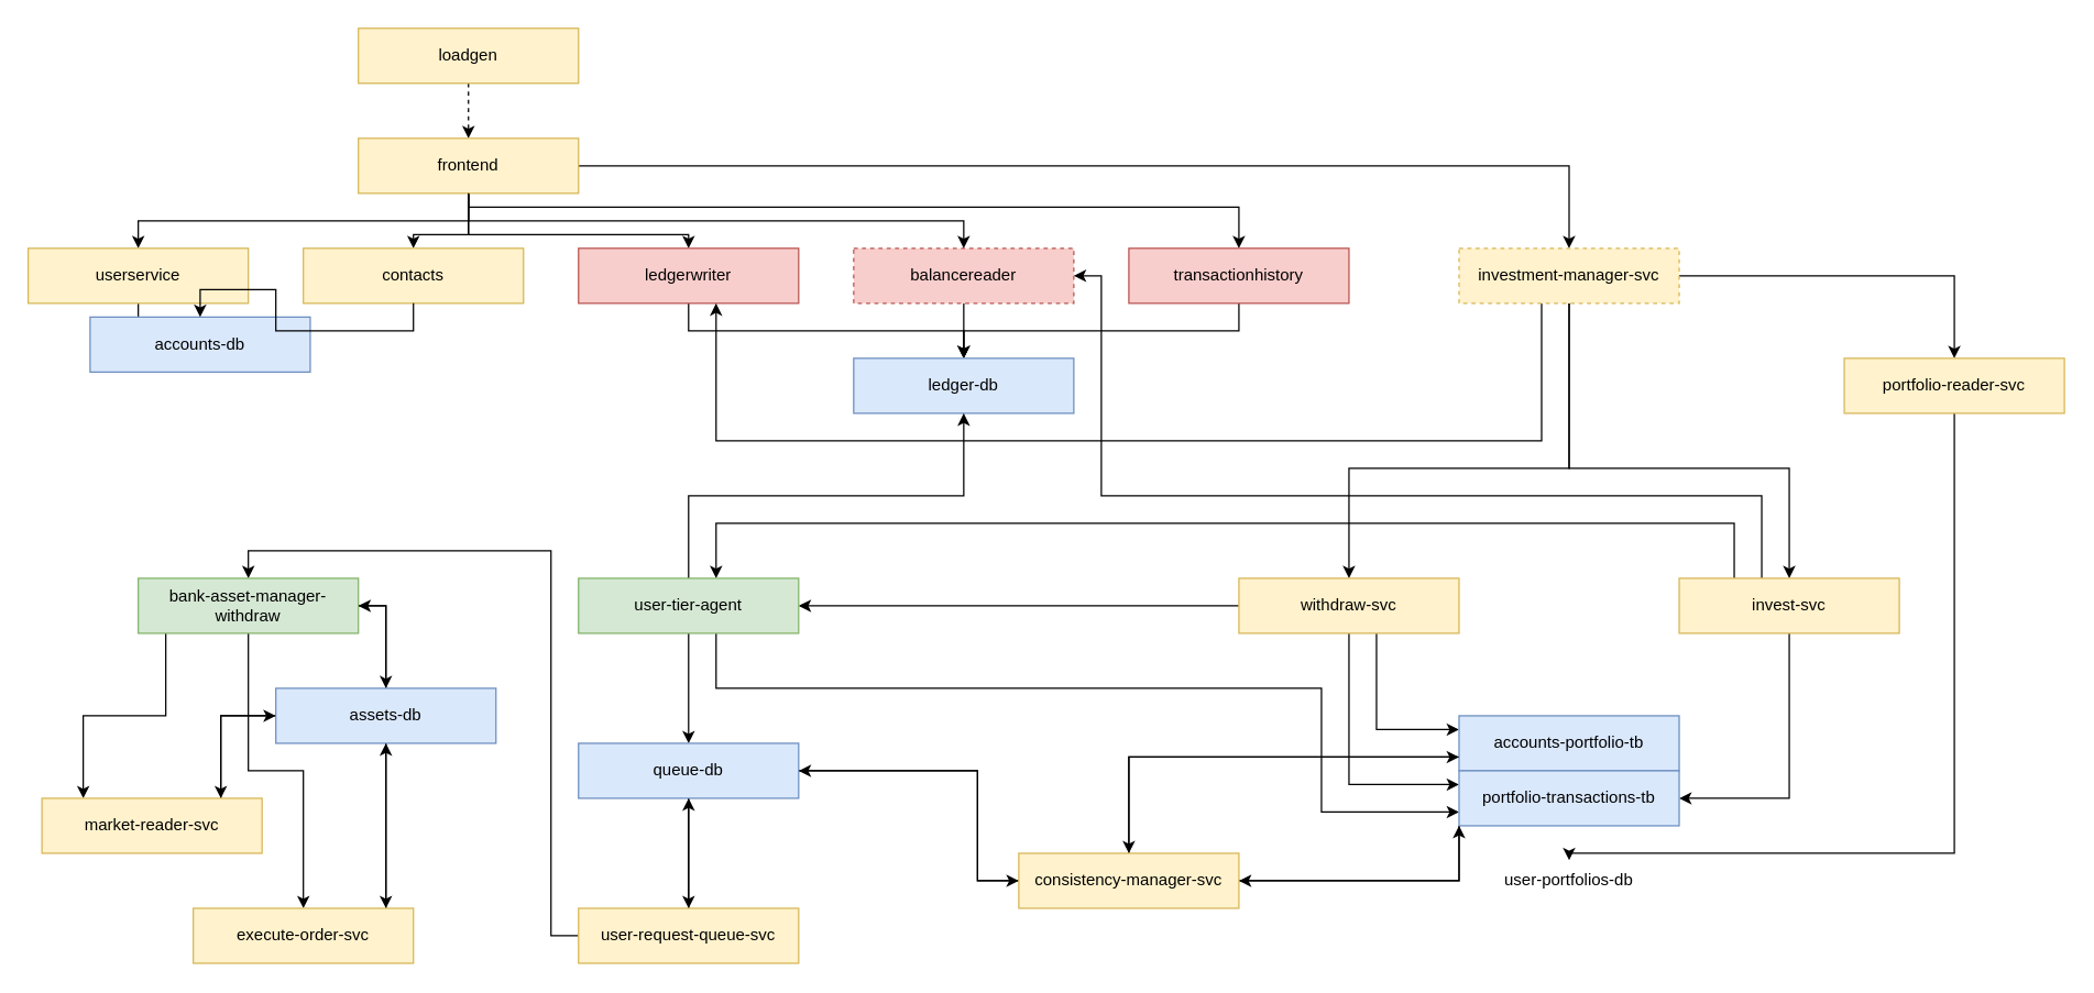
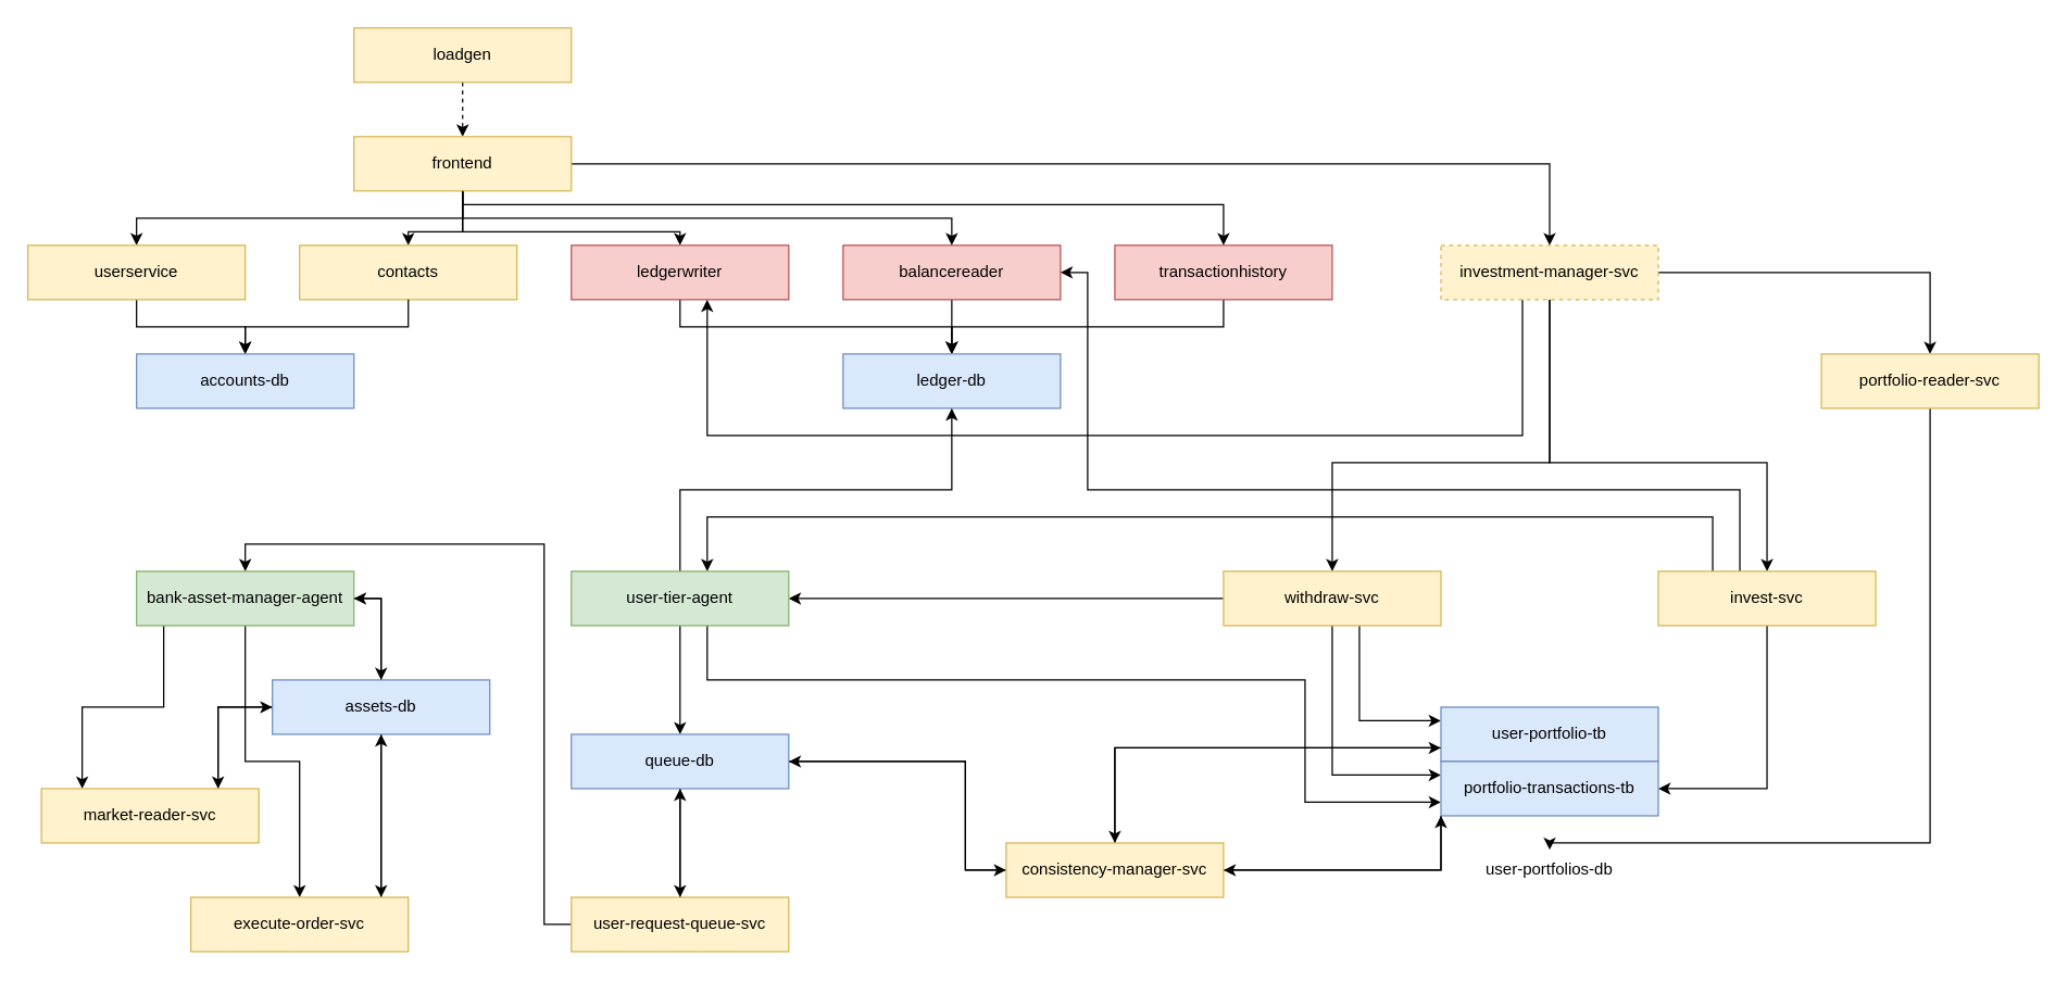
- <mxCell id="18" value="balancereader" style="rounded=0;whiteSpace=wrap;html=1;fillColor=#f8cecc;strokeColor=#b85450;dashed=1;" vertex="1" parent="1"><mxGeometry x="620" y="180" width="160" height="40" as="geometry" /></mxCell>
+ <mxCell id="18" value="balancereader" style="rounded=0;whiteSpace=wrap;html=1;fillColor=#f8cecc;strokeColor=#b85450;" vertex="1" parent="1"><mxGeometry x="620" y="180" width="160" height="40" as="geometry" /></mxCell>
- <mxCell id="13" value="accounts-db" style="rounded=0;whiteSpace=wrap;html=1;fillColor=#dae8fc;strokeColor=#6c8ebf;" vertex="1" parent="1"><mxGeometry x="65" y="230" width="160" height="40" as="geometry" /></mxCell>
+ <mxCell id="13" value="accounts-db" style="rounded=0;whiteSpace=wrap;html=1;fillColor=#dae8fc;strokeColor=#6c8ebf;" vertex="1" parent="1"><mxGeometry x="100" y="260" width="160" height="40" as="geometry" /></mxCell>
- <mxCell id="56" value="bank-asset-manager-withdraw" style="rounded=0;whiteSpace=wrap;html=1;fillColor=#d5e8d4;strokeColor=#82b366;" vertex="1" parent="1"><mxGeometry x="100" y="420" width="160" height="40" as="geometry" /></mxCell>
+ <mxCell id="56" value="bank-asset-manager-agent" style="rounded=0;whiteSpace=wrap;html=1;fillColor=#d5e8d4;strokeColor=#82b366;" vertex="1" parent="1"><mxGeometry x="100" y="420" width="160" height="40" as="geometry" /></mxCell>
- <mxCell id="44" value="accounts-portfolio-tb" style="rounded=0;whiteSpace=wrap;html=1;fillColor=#dae8fc;strokeColor=#6c8ebf;" vertex="1" parent="1"><mxGeometry x="1060" y="520" width="160" height="40" as="geometry" /></mxCell>
+ <mxCell id="44" value="user-portfolio-tb" style="rounded=0;whiteSpace=wrap;html=1;fillColor=#dae8fc;strokeColor=#6c8ebf;" vertex="1" parent="1"><mxGeometry x="1060" y="520" width="160" height="40" as="geometry" /></mxCell>
